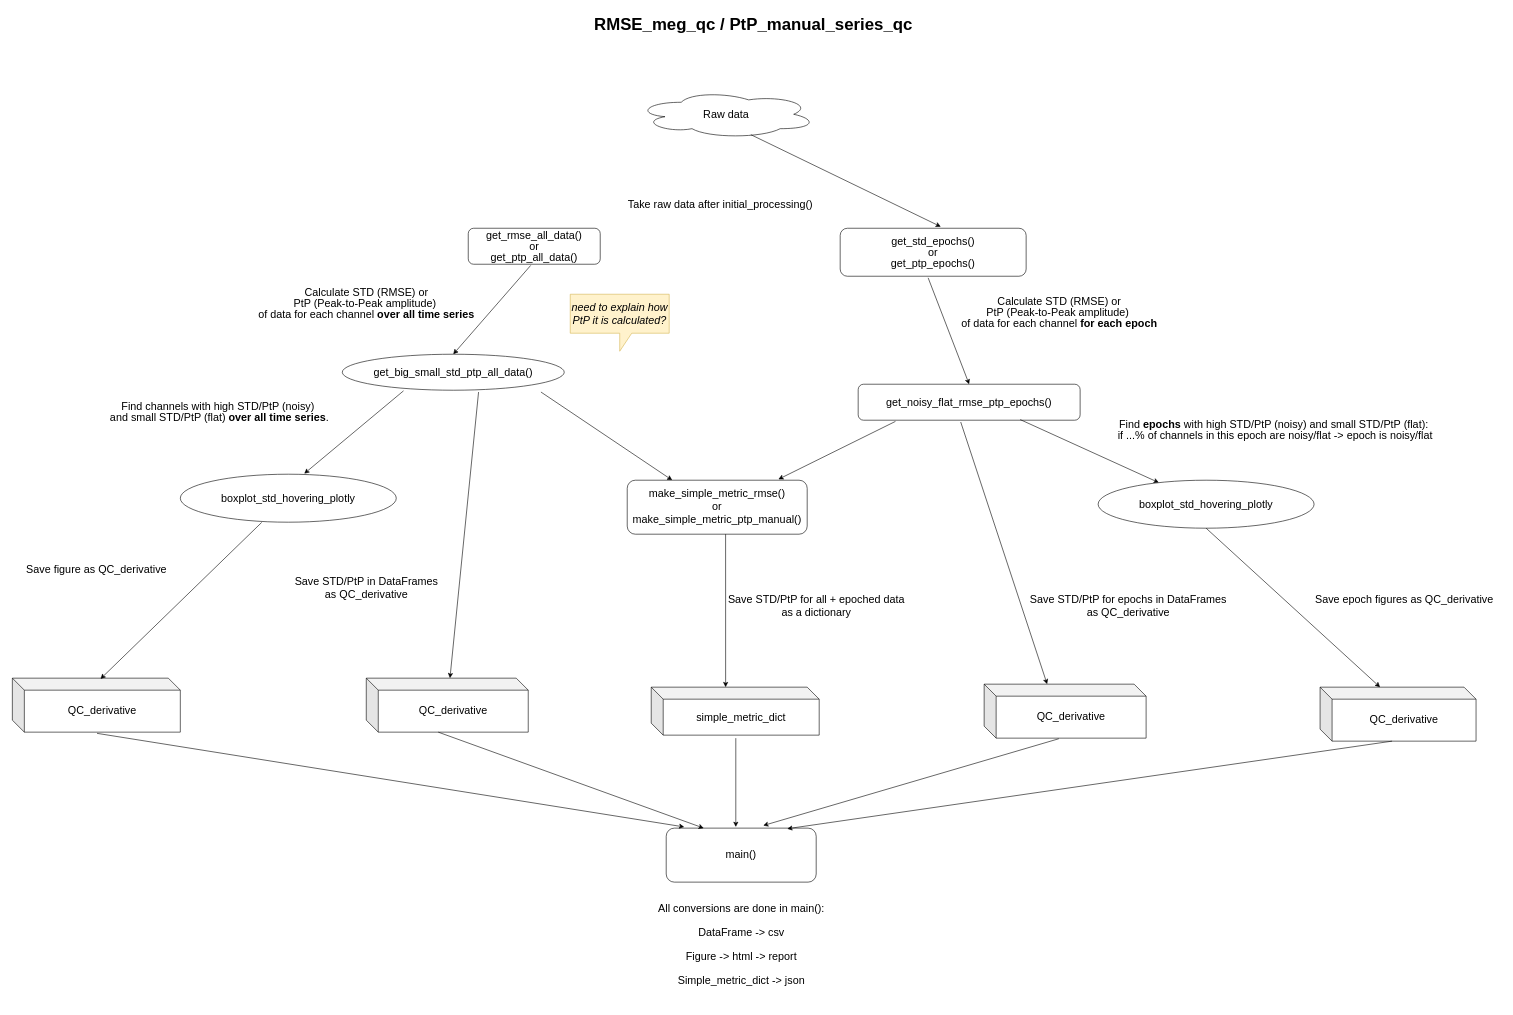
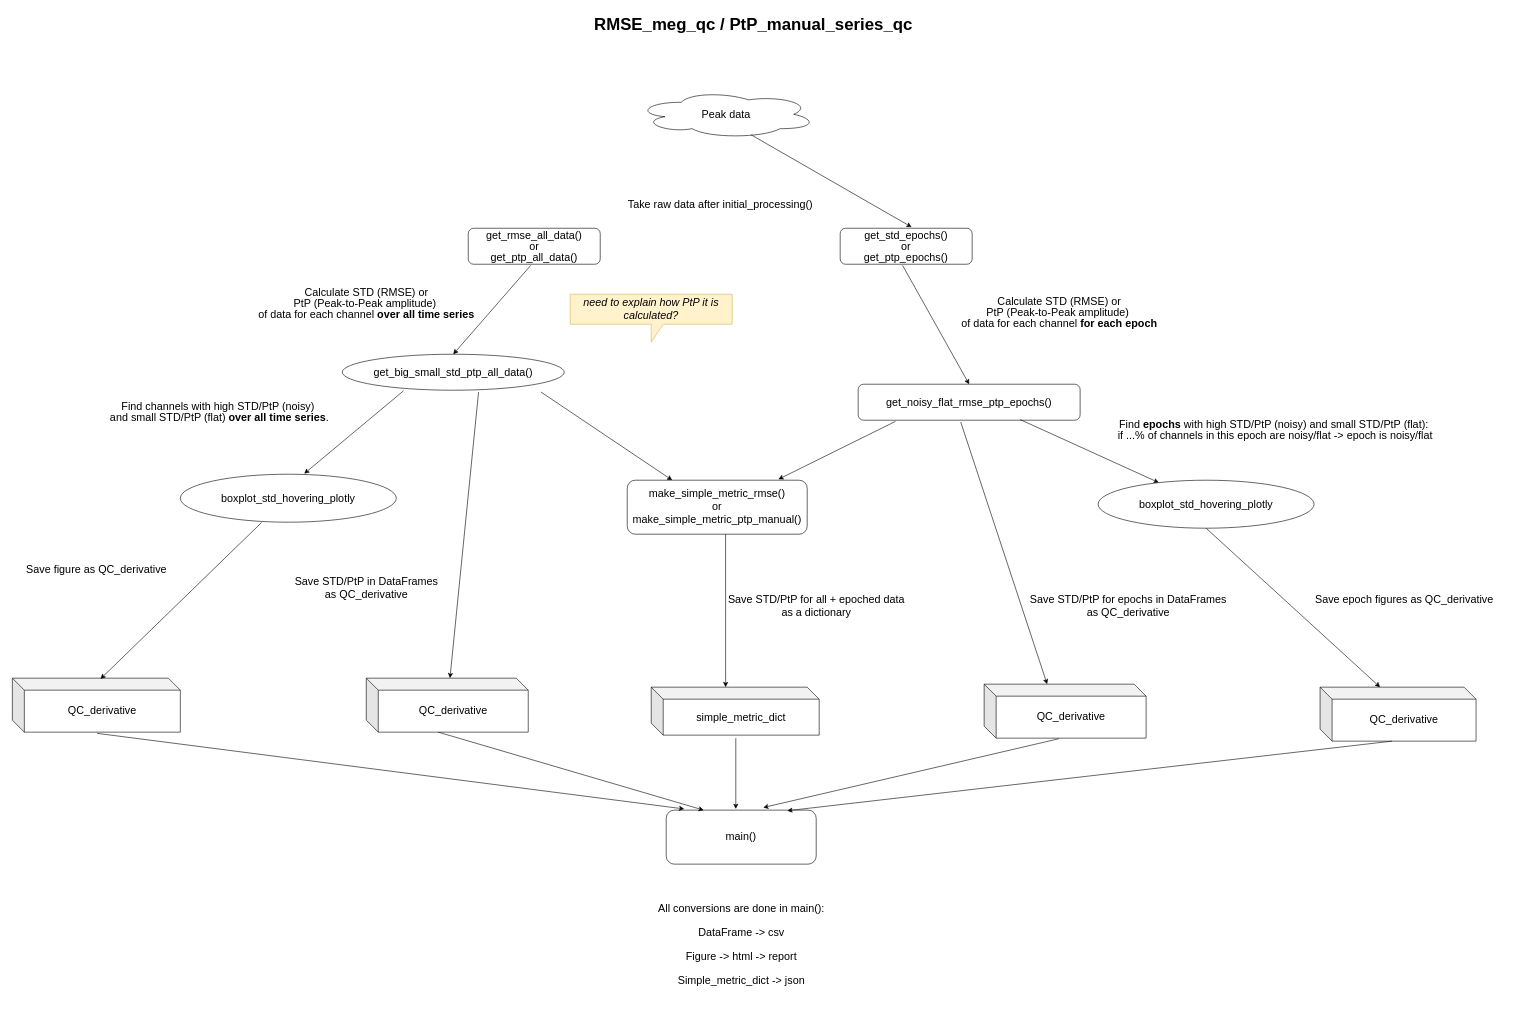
- <mxCell id="5" value="Raw data" style="ellipse;shape=cloud;whiteSpace=wrap;html=1;fontFamily=Helvetica;fontSize=18;" parent="1" vertex="1"><mxGeometry x="1060" y="150" width="300" height="80" as="geometry" /></mxCell>
+ <mxCell id="5" value="Peak data" style="ellipse;shape=cloud;whiteSpace=wrap;html=1;fontFamily=Helvetica;fontSize=18;" parent="1" vertex="1"><mxGeometry x="1060" y="150" width="300" height="80" as="geometry" /></mxCell>
- <mxCell id="16" value="&lt;div style=&quot;line-height: 18px;&quot;&gt;&lt;p style=&quot;line-height: 18px;&quot;&gt;get_std_epochs()&lt;br&gt;or&lt;br&gt;&lt;font style=&quot;font-size: 18px;&quot;&gt;get_ptp_epochs()&lt;/font&gt;&lt;/p&gt;&lt;/div&gt;" style="rounded=1;whiteSpace=wrap;html=1;fontSize=18;fontFamily=Helvetica;" parent="1" vertex="1"><mxGeometry x="1400" y="380" width="310" height="80" as="geometry" /></mxCell>
+ <mxCell id="16" value="&lt;div style=&quot;line-height: 18px;&quot;&gt;&lt;p style=&quot;line-height: 18px;&quot;&gt;get_std_epochs()&lt;br&gt;or&lt;br&gt;&lt;font style=&quot;font-size: 18px;&quot;&gt;get_ptp_epochs()&lt;/font&gt;&lt;/p&gt;&lt;/div&gt;" style="rounded=1;whiteSpace=wrap;html=1;fontSize=18;fontFamily=Helvetica;" parent="1" vertex="1"><mxGeometry x="1400" y="380" width="220" height="60" as="geometry" /></mxCell>
- <mxCell id="45" value="need to explain how PtP it is calculated?" style="shape=callout;whiteSpace=wrap;html=1;perimeter=calloutPerimeter;fontFamily=Helvetica;fontSize=18;fontStyle=2;fillColor=#fff2cc;strokeColor=#d6b656;" vertex="1" parent="1"><mxGeometry x="950" y="490" width="165" height="95" as="geometry" /></mxCell>
+ <mxCell id="45" value="need to explain how PtP it is calculated?" style="shape=callout;whiteSpace=wrap;html=1;perimeter=calloutPerimeter;fontFamily=Helvetica;fontSize=18;fontStyle=2;fillColor=#fff2cc;strokeColor=#d6b656;" vertex="1" parent="1"><mxGeometry x="950" y="490" width="270" height="80" as="geometry" /></mxCell>
- <mxCell id="3" value="main()" style="rounded=1;whiteSpace=wrap;html=1;fontFamily=Helvetica;fontSize=18;" parent="1" vertex="1"><mxGeometry x="1110" y="1380" width="250" height="90" as="geometry" /></mxCell>
+ <mxCell id="3" value="main()" style="rounded=1;whiteSpace=wrap;html=1;fontFamily=Helvetica;fontSize=18;" parent="1" vertex="1"><mxGeometry x="1110" y="1350" width="250" height="90" as="geometry" /></mxCell>
